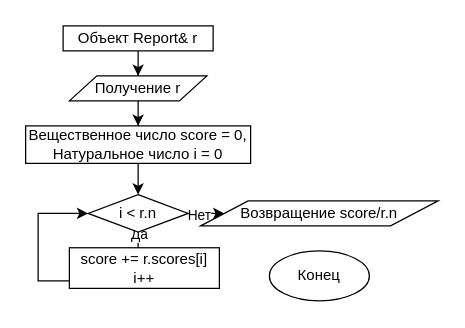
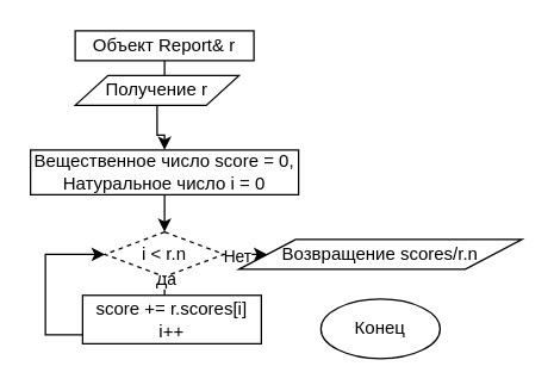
- <mxCell id="5" value="Получение r" style="shape=parallelogram;perimeter=parallelogramPerimeter;whiteSpace=wrap;html=1;" vertex="1" parent="1"><mxGeometry x="55" y="60" width="110" height="20" as="geometry" /></mxCell>
+ <mxCell id="5" value="Получение r" style="shape=parallelogram;perimeter=parallelogramPerimeter;whiteSpace=wrap;html=1;" vertex="1" parent="1"><mxGeometry x="50" y="50" width="110" height="20" as="geometry" /></mxCell>
- <mxCell id="11" value="i &amp;lt; r.n" style="rhombus;whiteSpace=wrap;html=1;" vertex="1" parent="1"><mxGeometry x="70" y="155" width="80" height="30" as="geometry" /></mxCell>
+ <mxCell id="11" value="i &amp;lt; r.n" style="rhombus;whiteSpace=wrap;html=1;dashed=1;" vertex="1" parent="1"><mxGeometry x="70" y="155" width="80" height="30" as="geometry" /></mxCell>
- <mxCell id="16" value="Возвращение&amp;nbsp;score/r.n" style="shape=parallelogram;perimeter=parallelogramPerimeter;whiteSpace=wrap;html=1;" vertex="1" parent="1"><mxGeometry x="160" y="160" width="190" height="20" as="geometry" /></mxCell>
+ <mxCell id="16" value="Возвращение&amp;nbsp;scores/r.n" style="shape=parallelogram;perimeter=parallelogramPerimeter;whiteSpace=wrap;html=1;" vertex="1" parent="1"><mxGeometry x="160" y="160" width="190" height="20" as="geometry" /></mxCell>
